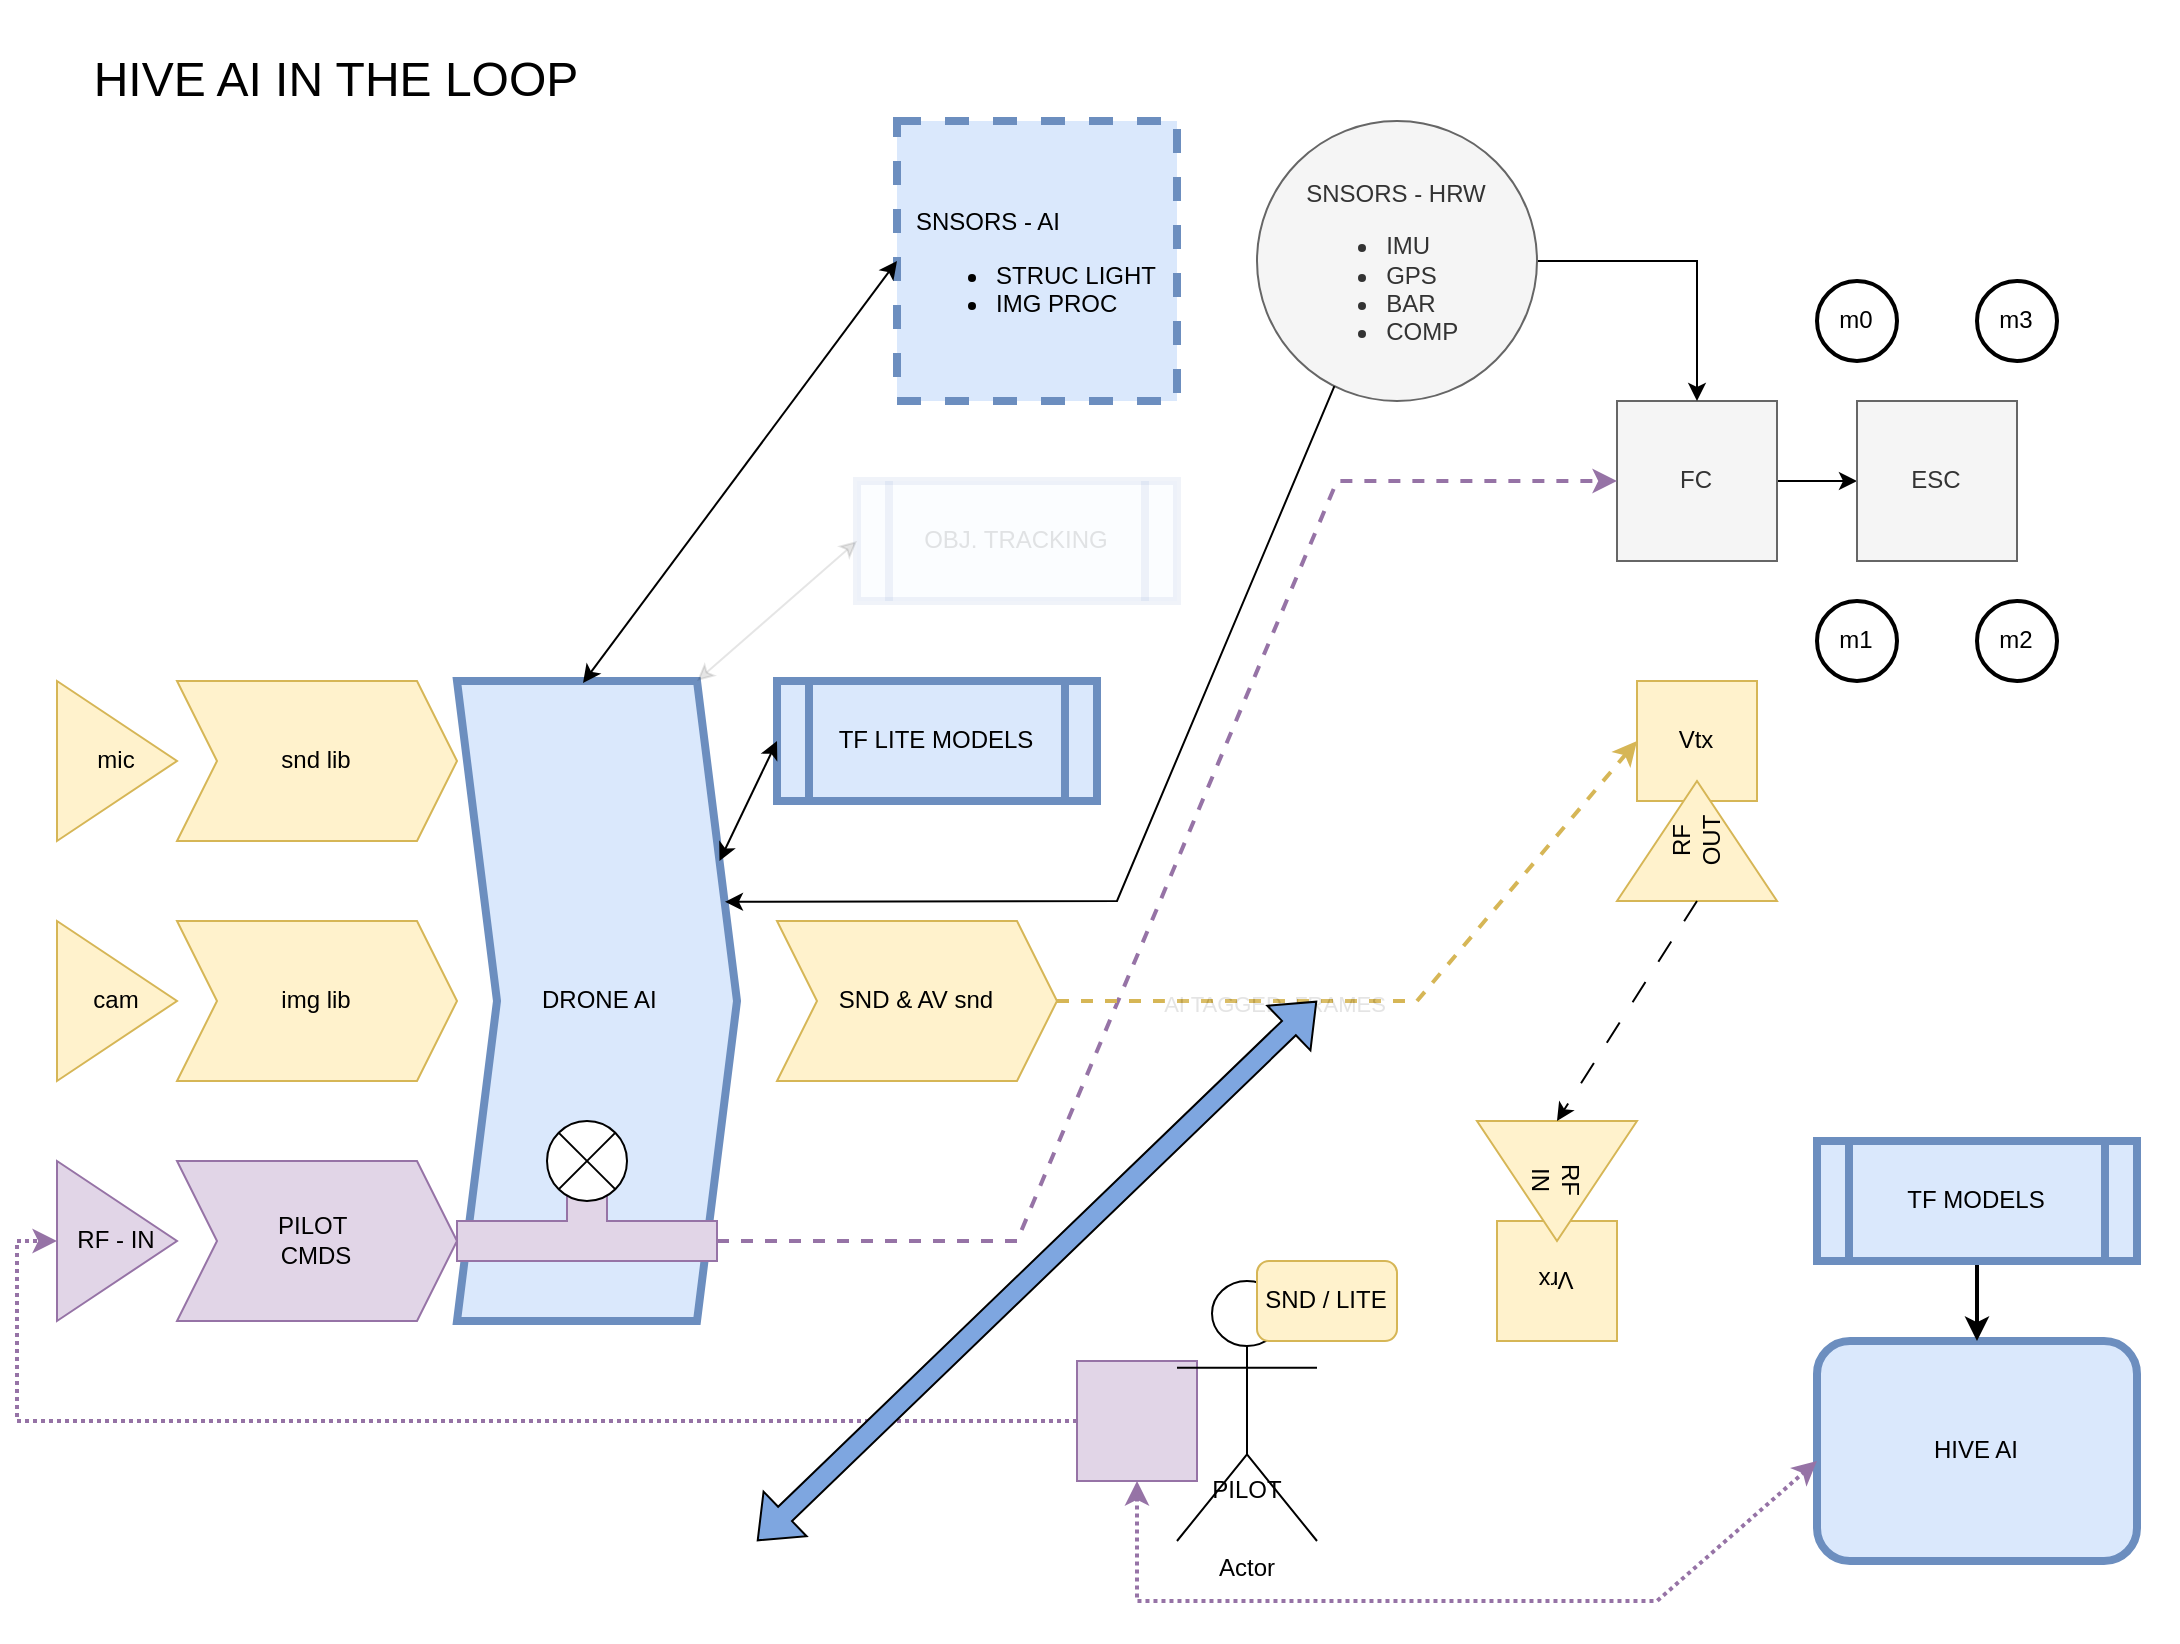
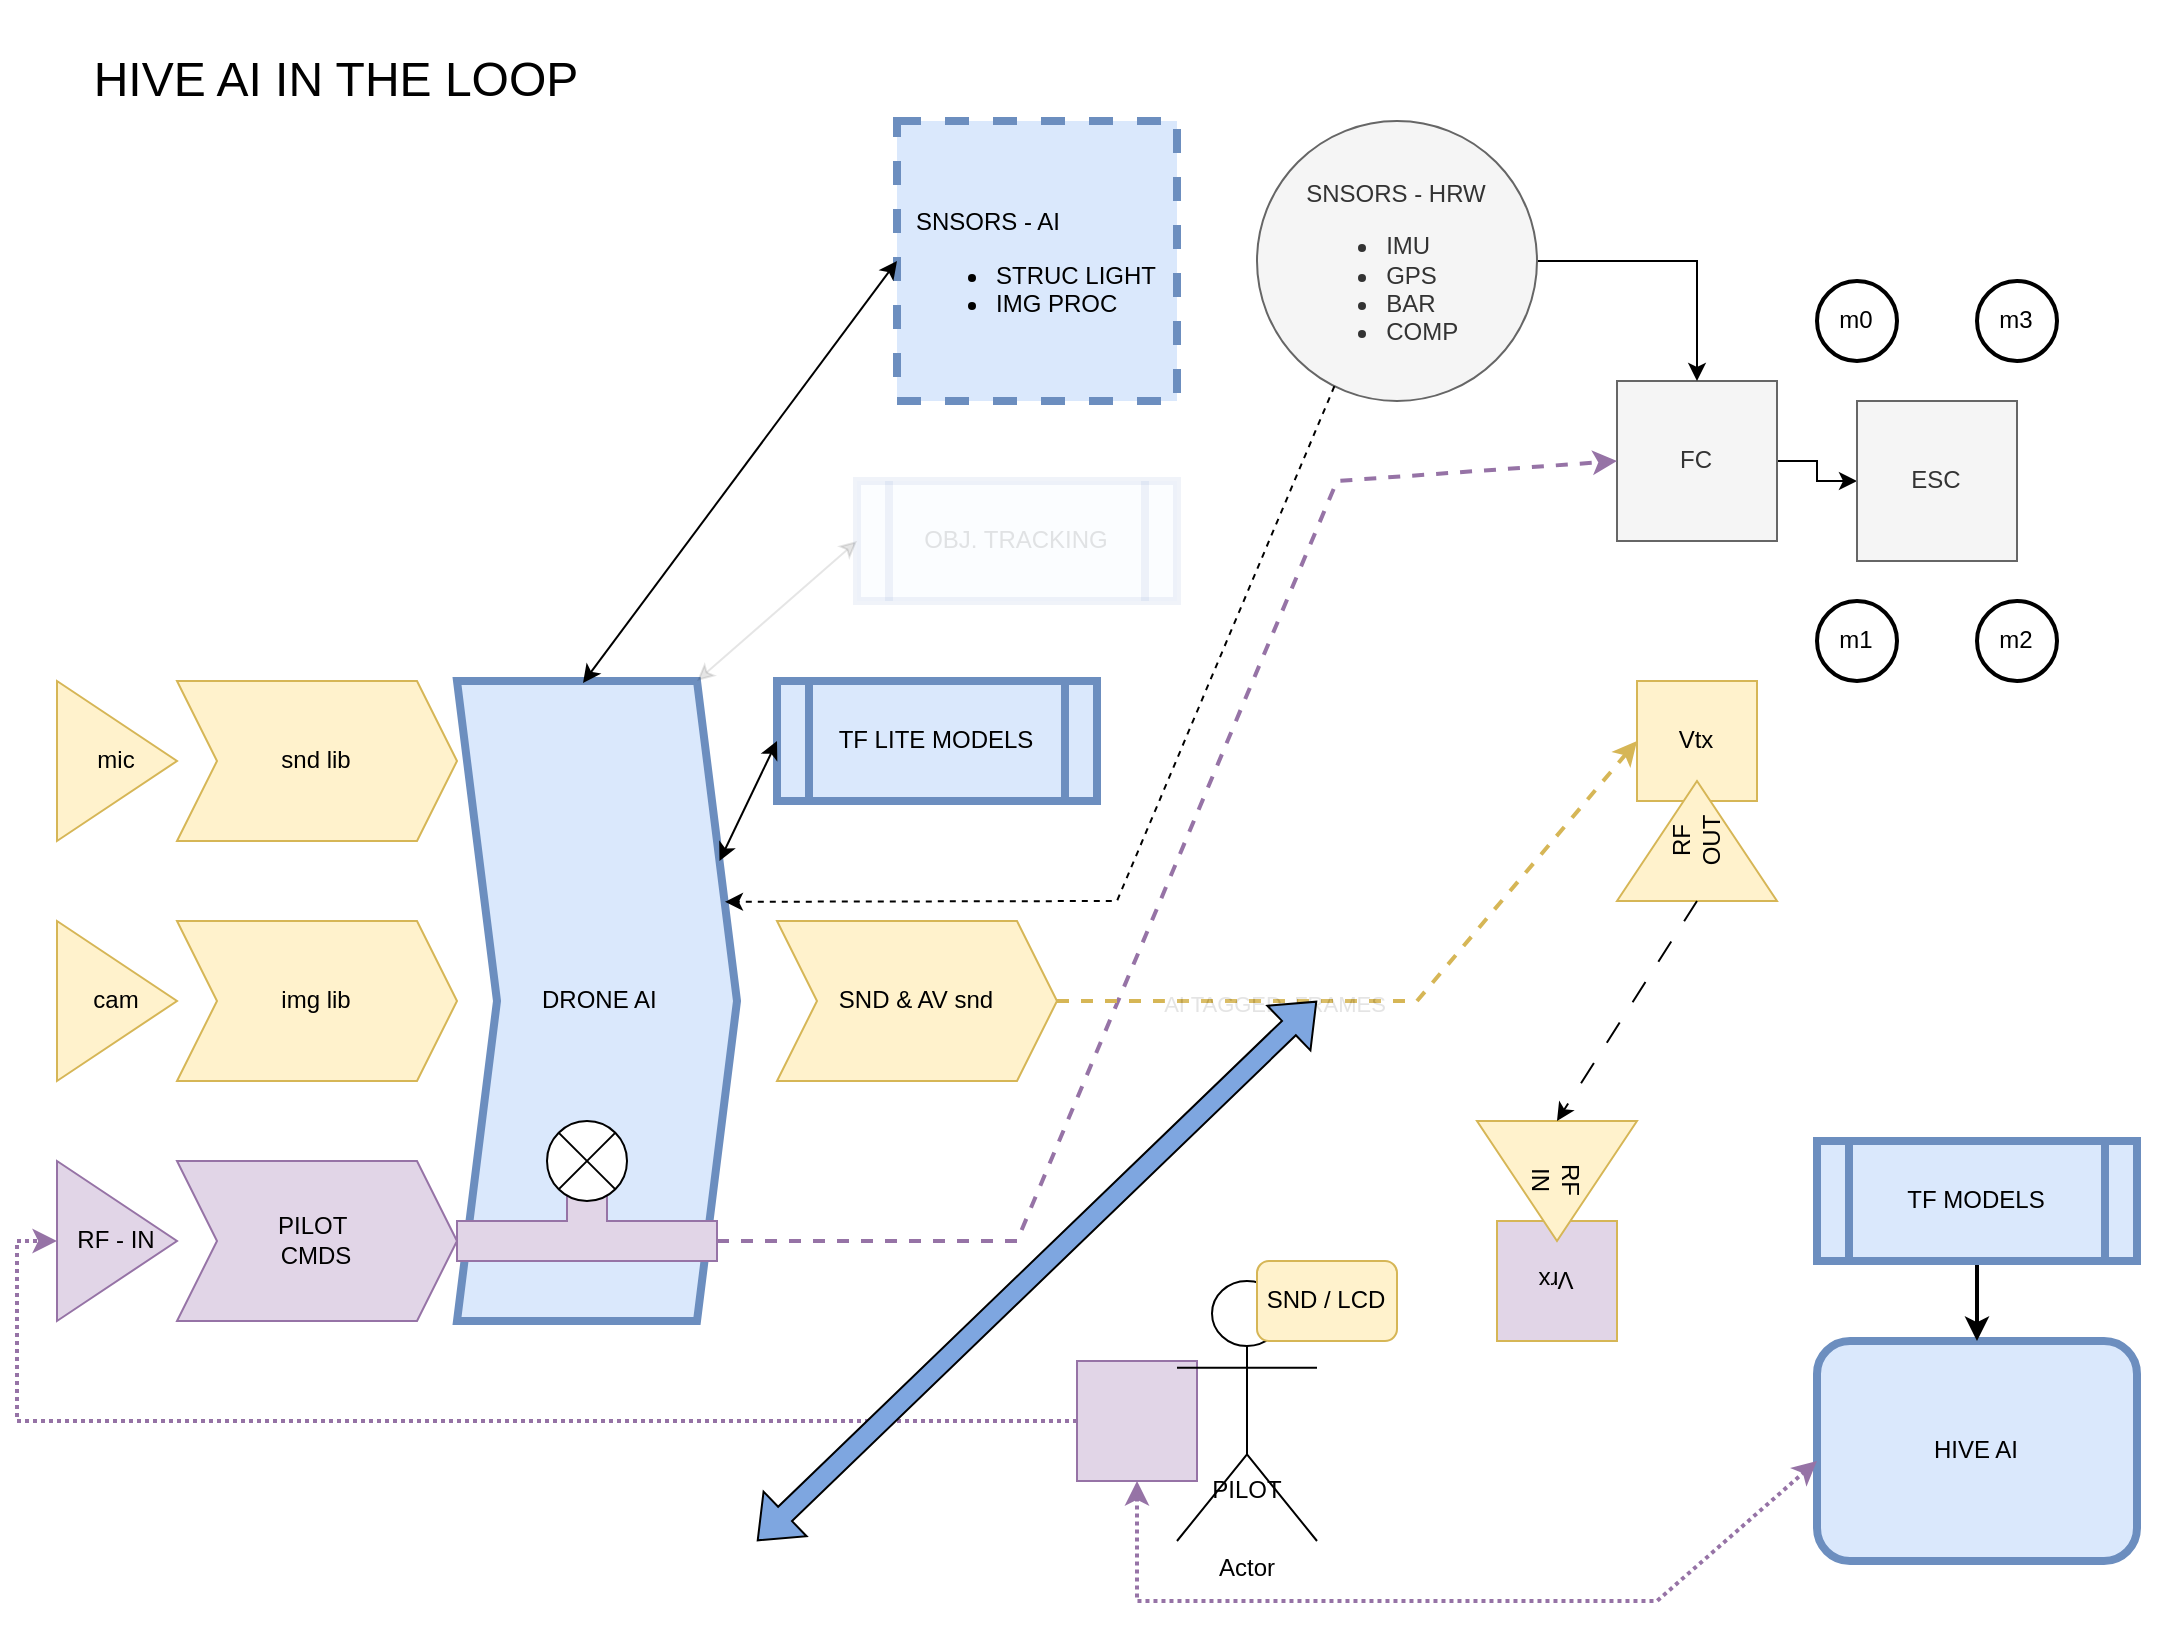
- <mxCell id="5" value="FC" style="whiteSpace=wrap;html=1;aspect=fixed;fillColor=#f5f5f5;fontColor=#333333;strokeColor=#666666;" parent="1" vertex="1"><mxGeometry x="800" y="200" width="80" height="80" as="geometry" /></mxCell>
+ <mxCell id="5" value="FC" style="whiteSpace=wrap;html=1;aspect=fixed;fillColor=#f5f5f5;fontColor=#333333;strokeColor=#666666;" parent="1" vertex="1"><mxGeometry x="800" y="190" width="80" height="80" as="geometry" /></mxCell>
- <mxCell id="48" value="" style="endArrow=classic;html=1;rounded=0;exitX=0.25;exitY=1;exitDx=0;exitDy=0;entryX=0.957;entryY=0.345;entryDx=0;entryDy=0;entryPerimeter=0;" parent="1" source="14" target="24" edge="1"><mxGeometry width="50" height="50" relative="1" as="geometry"><mxPoint x="590" y="440" as="sourcePoint" /><mxPoint x="640" y="390" as="targetPoint" /><Array as="points"><mxPoint x="550" y="450" /></Array></mxGeometry></mxCell>
+ <mxCell id="48" value="" style="endArrow=classic;html=1;rounded=0;exitX=0.25;exitY=1;exitDx=0;exitDy=0;entryX=0.957;entryY=0.345;entryDx=0;entryDy=0;entryPerimeter=0;dashed=1;" parent="1" source="14" target="24" edge="1"><mxGeometry width="50" height="50" relative="1" as="geometry"><mxPoint x="590" y="440" as="sourcePoint" /><mxPoint x="640" y="390" as="targetPoint" /><Array as="points"><mxPoint x="550" y="450" /></Array></mxGeometry></mxCell>
- <mxCell id="31" value="&lt;div&gt;Vrx&lt;/div&gt;" style="whiteSpace=wrap;html=1;aspect=fixed;fillColor=#fff2cc;strokeColor=#d6b656;rotation=-180;" parent="30" vertex="1"><mxGeometry x="10" y="50" width="60" height="60" as="geometry" /></mxCell>
+ <mxCell id="31" value="&lt;div&gt;Vrx&lt;/div&gt;" style="whiteSpace=wrap;html=1;aspect=fixed;fillColor=#e1d5e7;strokeColor=#d6b656;rotation=-180;" parent="30" vertex="1"><mxGeometry x="10" y="50" width="60" height="60" as="geometry" /></mxCell>
- <mxCell id="40" value="SND / LITE" style="rounded=1;whiteSpace=wrap;html=1;fillColor=#fff2cc;strokeColor=#d6b656;" parent="37" vertex="1"><mxGeometry x="40" y="-10" width="70" height="40" as="geometry" /></mxCell>
+ <mxCell id="40" value="SND / LCD" style="rounded=1;whiteSpace=wrap;html=1;fillColor=#fff2cc;strokeColor=#d6b656;" parent="37" vertex="1"><mxGeometry x="40" y="-10" width="70" height="40" as="geometry" /></mxCell>
